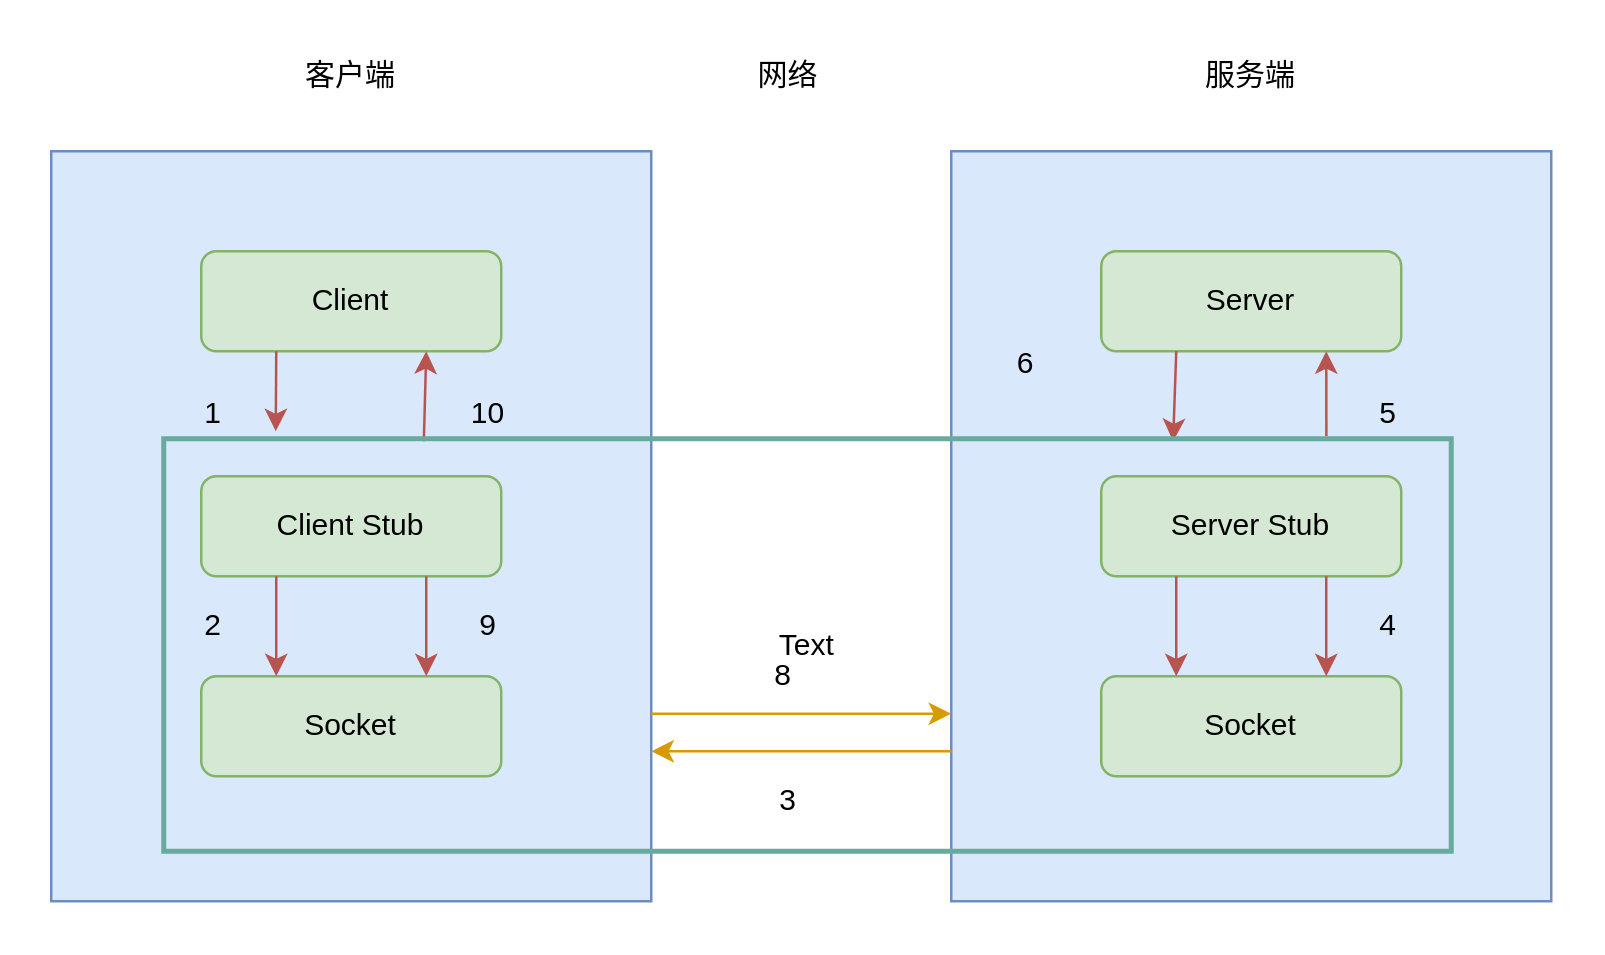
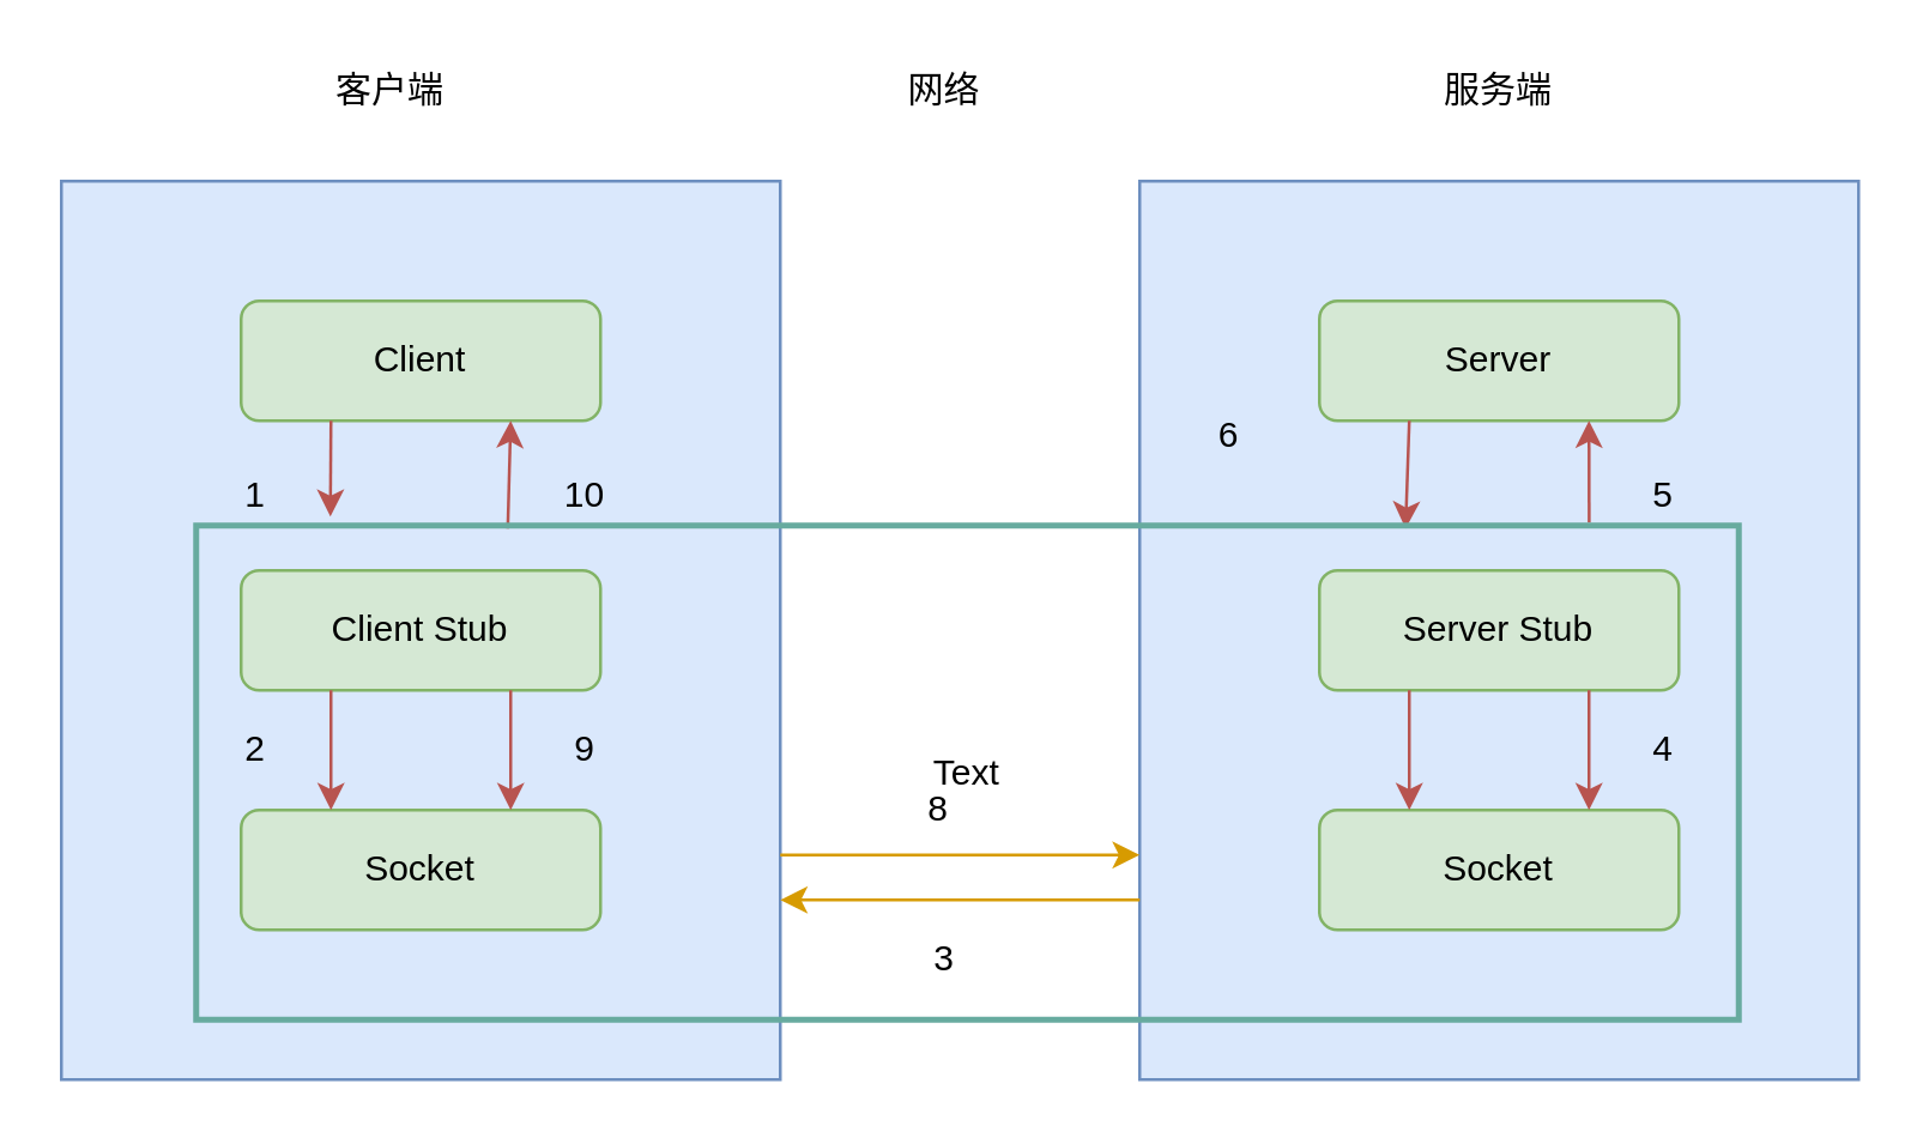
- <mxCell id="2" value="客户端" style="text;html=1;strokeColor=none;fillColor=none;align=center;verticalAlign=middle;whiteSpace=wrap;rounded=0;" vertex="1" parent="1"><mxGeometry x="120" y="20" width="40" height="20" as="geometry" /></mxCell>
+ <mxCell id="2" value="客户端" style="text;html=1;strokeColor=none;fillColor=none;align=center;verticalAlign=middle;whiteSpace=wrap;rounded=0;" vertex="1" parent="1"><mxGeometry x="110" y="20" width="40" height="20" as="geometry" /></mxCell>
